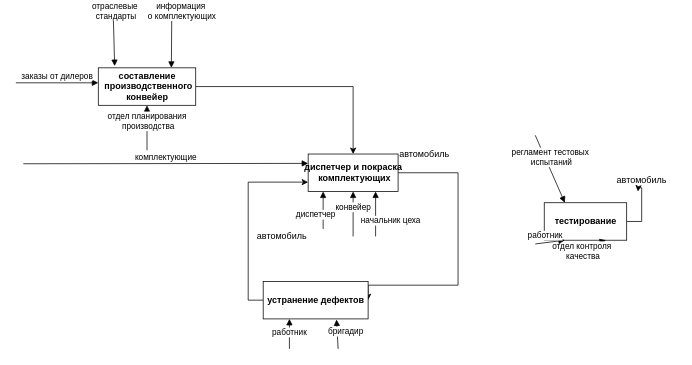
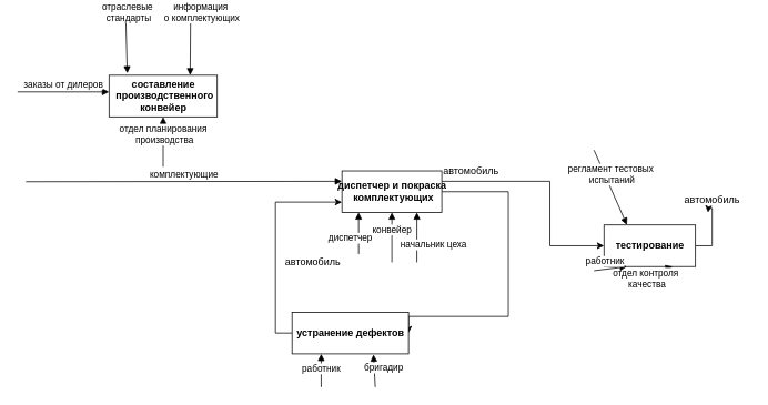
- <mxCell id="2" value="" style="edgeStyle=orthogonalEdgeStyle;rounded=0;orthogonalLoop=1;jettySize=auto;html=1;entryX=0.5;entryY=0;entryDx=0;entryDy=0;" parent="1" source="3" target="6" edge="1"><mxGeometry relative="1" as="geometry" /></mxCell>
+ <mxCell id="5" style="edgeStyle=orthogonalEdgeStyle;rounded=0;orthogonalLoop=1;jettySize=auto;html=1;entryX=0;entryY=0.5;entryDx=0;entryDy=0;exitX=1;exitY=0.25;exitDx=0;exitDy=0;" parent="1" source="6" target="10" edge="1"><mxGeometry relative="1" as="geometry"><Array as="points"><mxPoint x="660" y="218" /></Array></mxGeometry></mxCell>
